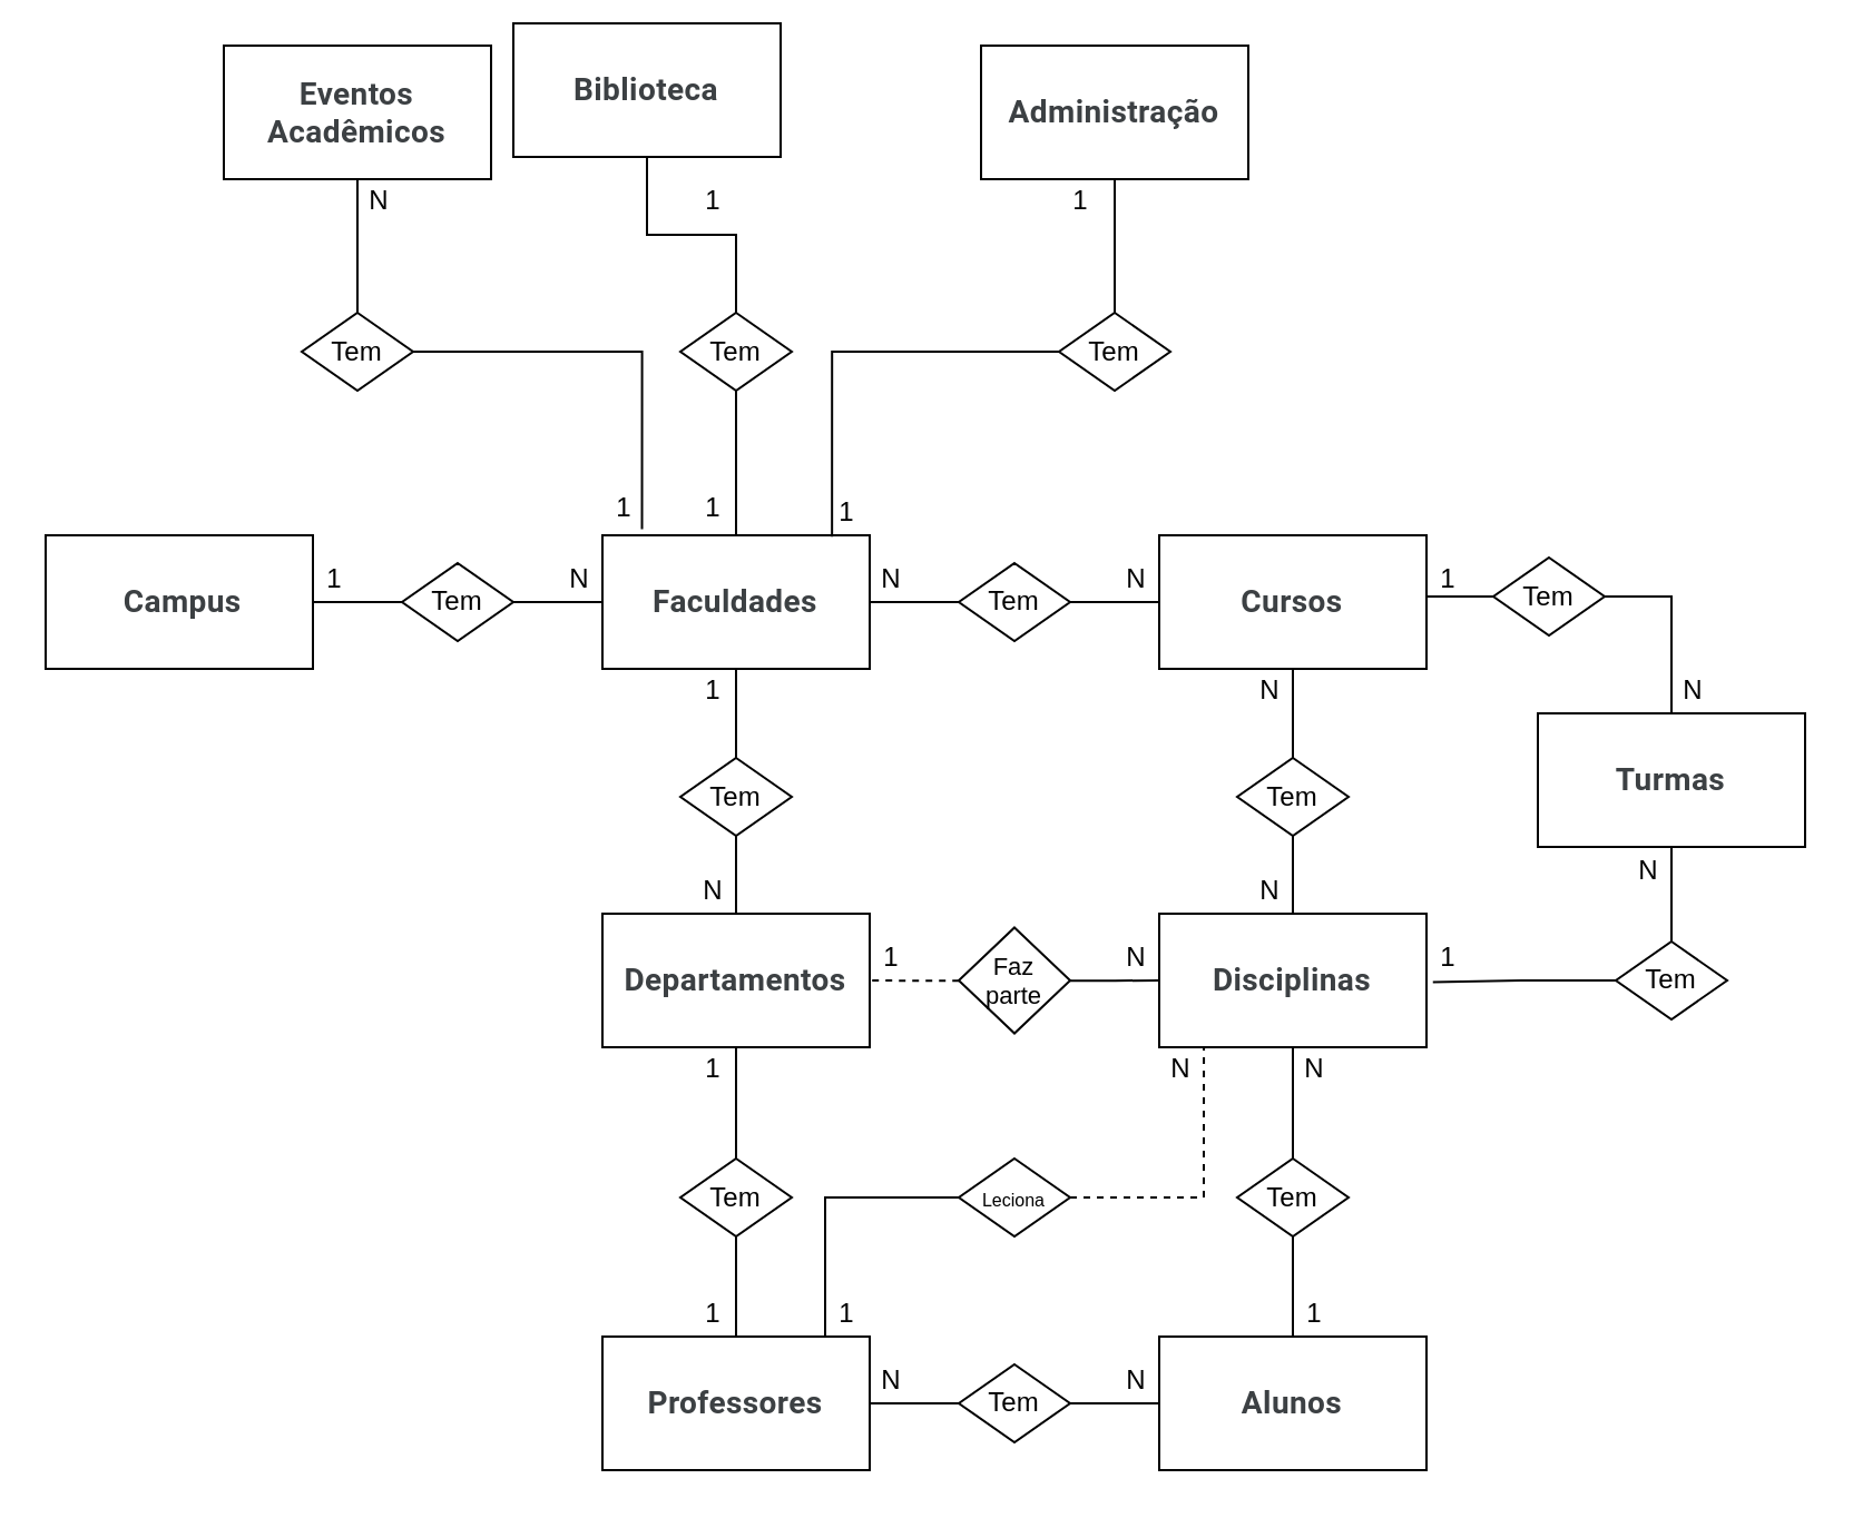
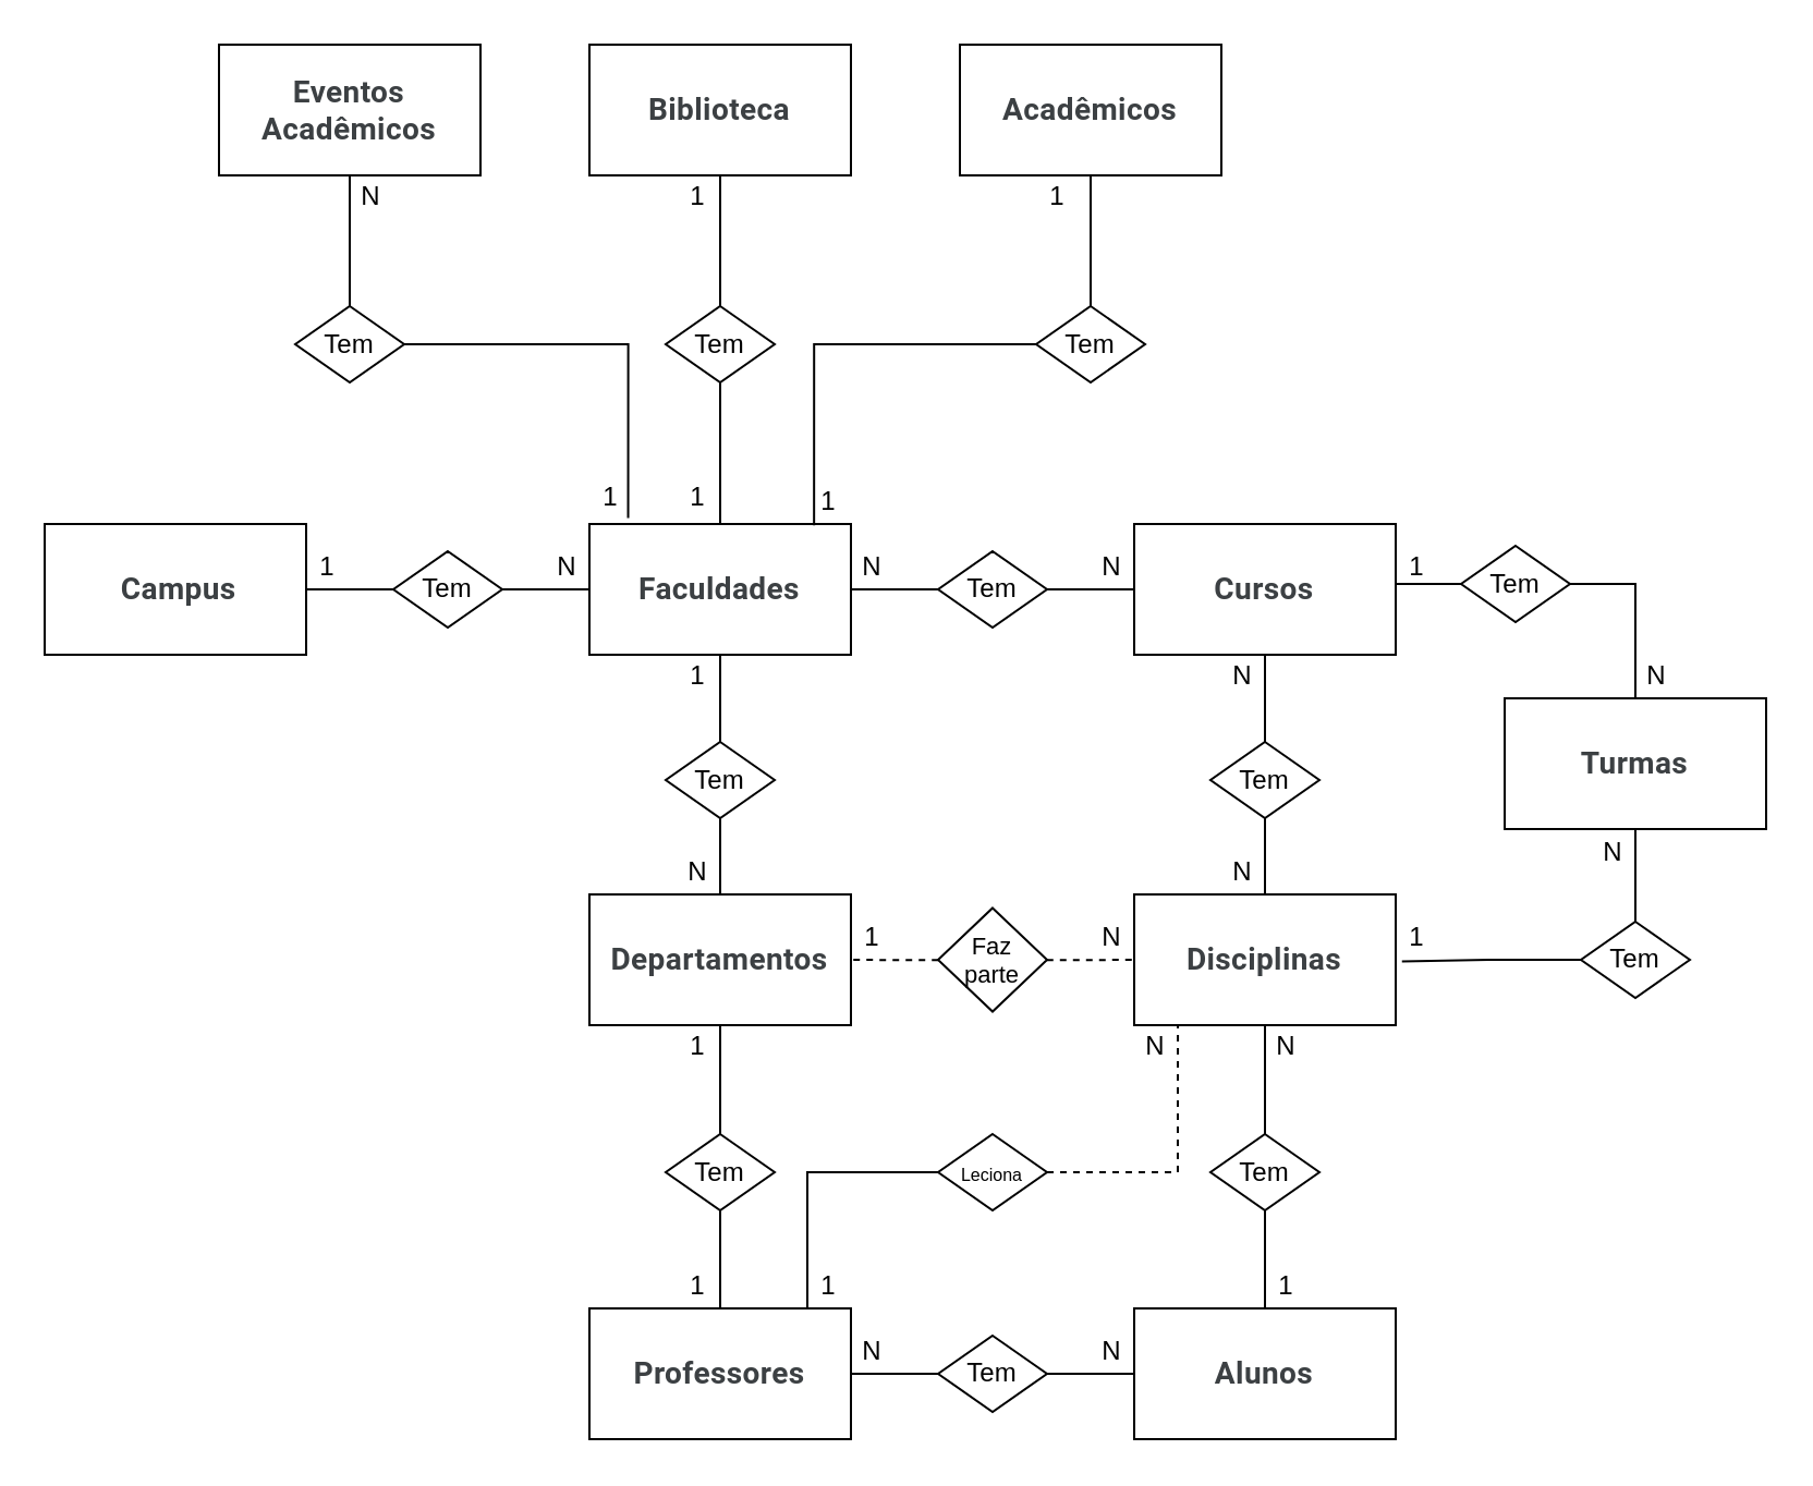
- <mxCell id="11" value="&lt;b style=&quot;-webkit-tap-highlight-color: transparent; color: rgb(60, 64, 67); font-family: Roboto, Arial, sans-serif; font-size: 14px; letter-spacing: 0.2px; text-align: start;&quot;&gt;Biblioteca&lt;/b&gt;" style="rounded=0;whiteSpace=wrap;html=1;" parent="1" vertex="1"><mxGeometry x="230" y="10" width="120" height="60" as="geometry" /></mxCell>
+ <mxCell id="11" value="&lt;b style=&quot;-webkit-tap-highlight-color: transparent; color: rgb(60, 64, 67); font-family: Roboto, Arial, sans-serif; font-size: 14px; letter-spacing: 0.2px; text-align: start;&quot;&gt;Biblioteca&lt;/b&gt;" style="rounded=0;whiteSpace=wrap;html=1;" parent="1" vertex="1"><mxGeometry x="270" y="20" width="120" height="60" as="geometry" /></mxCell>
- <mxCell id="12" value="&lt;b style=&quot;-webkit-tap-highlight-color: transparent; color: rgb(60, 64, 67); font-family: Roboto, Arial, sans-serif; font-size: 14px; letter-spacing: 0.2px; text-align: start;&quot;&gt;Administração&lt;/b&gt;" style="rounded=0;whiteSpace=wrap;html=1;" parent="1" vertex="1"><mxGeometry x="440" y="20" width="120" height="60" as="geometry" /></mxCell>
+ <mxCell id="12" value="&lt;b style=&quot;-webkit-tap-highlight-color: transparent; color: rgb(60, 64, 67); font-family: Roboto, Arial, sans-serif; font-size: 14px; letter-spacing: 0.2px; text-align: start;&quot;&gt;Acadêmicos&lt;/b&gt;" style="rounded=0;whiteSpace=wrap;html=1;" parent="1" vertex="1"><mxGeometry x="440" y="20" width="120" height="60" as="geometry" /></mxCell>
- <mxCell id="32" value="" style="edgeStyle=orthogonalEdgeStyle;rounded=0;orthogonalLoop=1;jettySize=auto;html=1;endArrow=none;endFill=0;" parent="1" source="34" target="7" edge="1"><mxGeometry relative="1" as="geometry" /></mxCell>
+ <mxCell id="32" value="" style="edgeStyle=orthogonalEdgeStyle;rounded=0;orthogonalLoop=1;jettySize=auto;html=1;endArrow=none;endFill=0;dashed=1;" parent="1" source="34" target="7" edge="1"><mxGeometry relative="1" as="geometry" /></mxCell>
